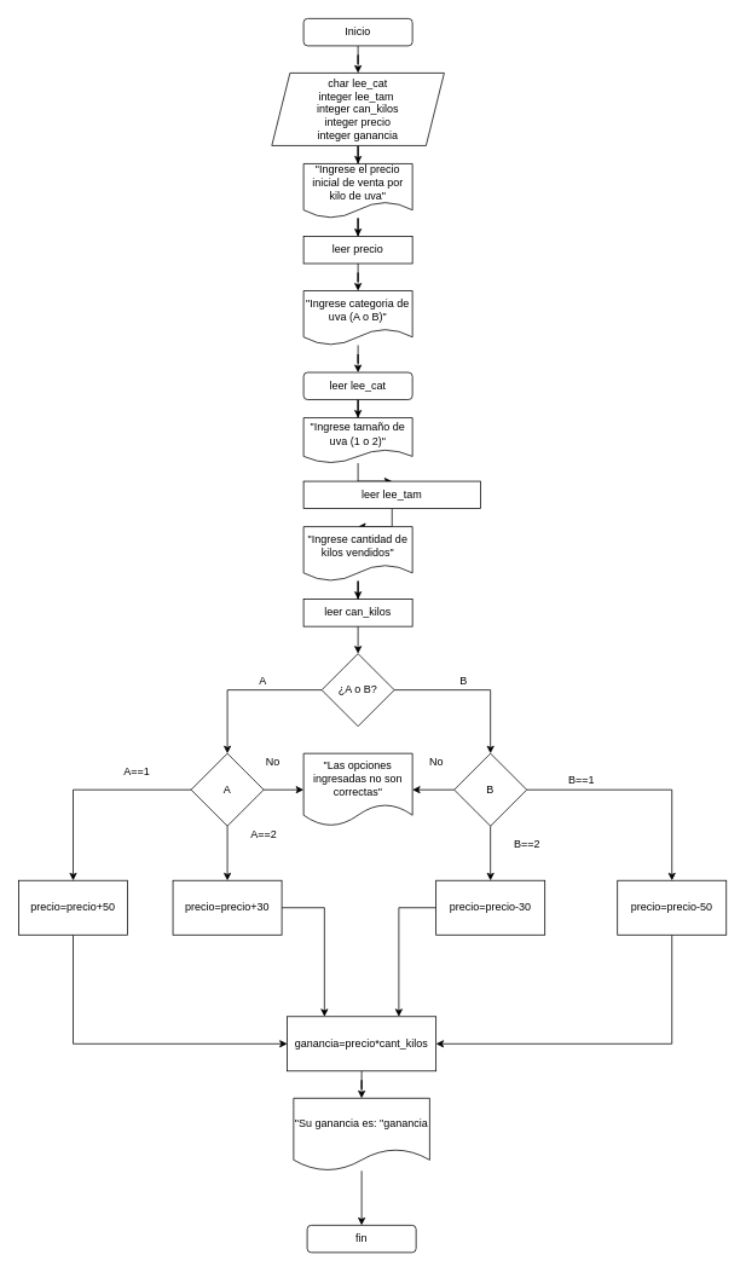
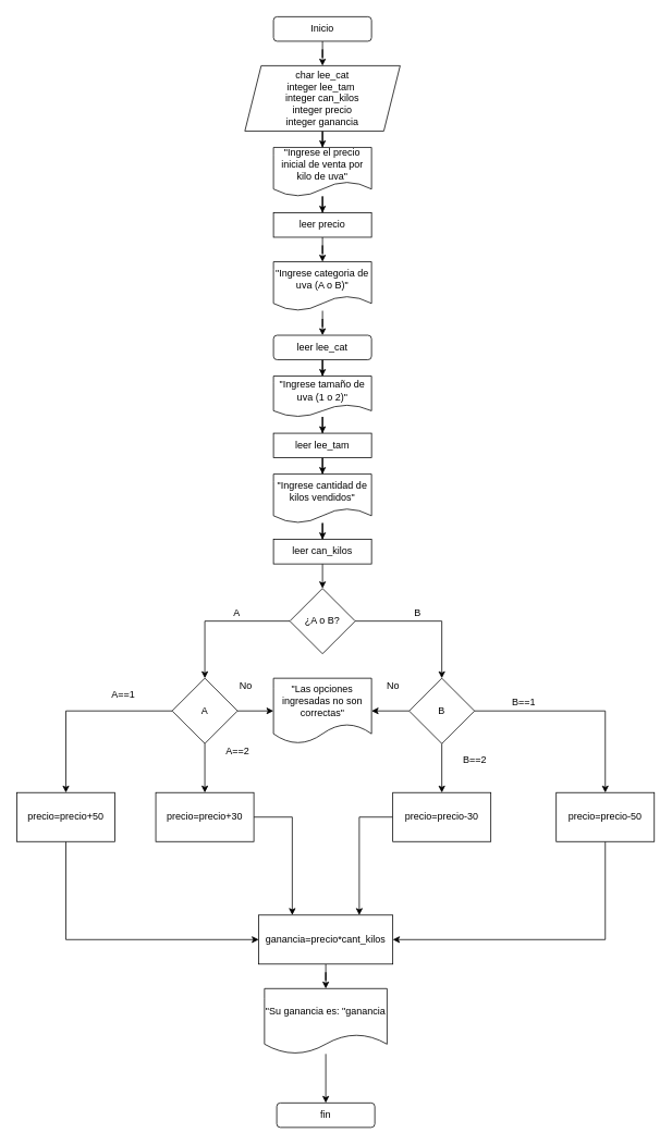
- <mxCell id="17" value="leer lee_tam" style="rounded=0;whiteSpace=wrap;html=1;" vertex="1" parent="1"><mxGeometry x="334" y="530" width="195" height="30" as="geometry" /></mxCell>
+ <mxCell id="17" value="leer lee_tam" style="rounded=0;whiteSpace=wrap;html=1;" vertex="1" parent="1"><mxGeometry x="334" y="530" width="120" height="30" as="geometry" /></mxCell>
